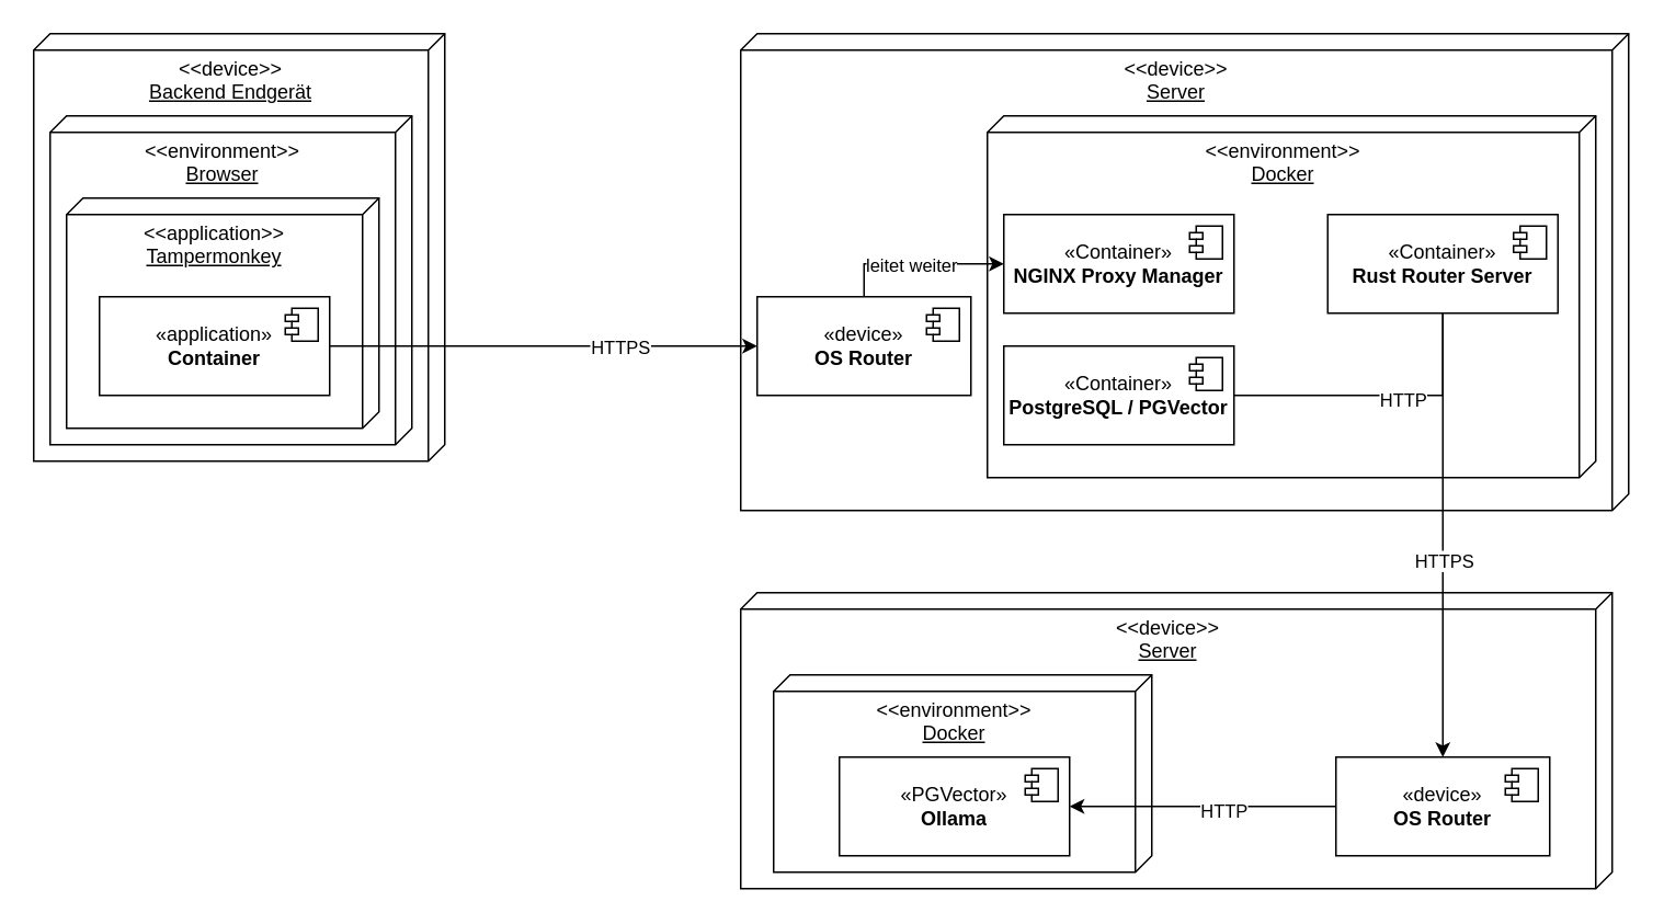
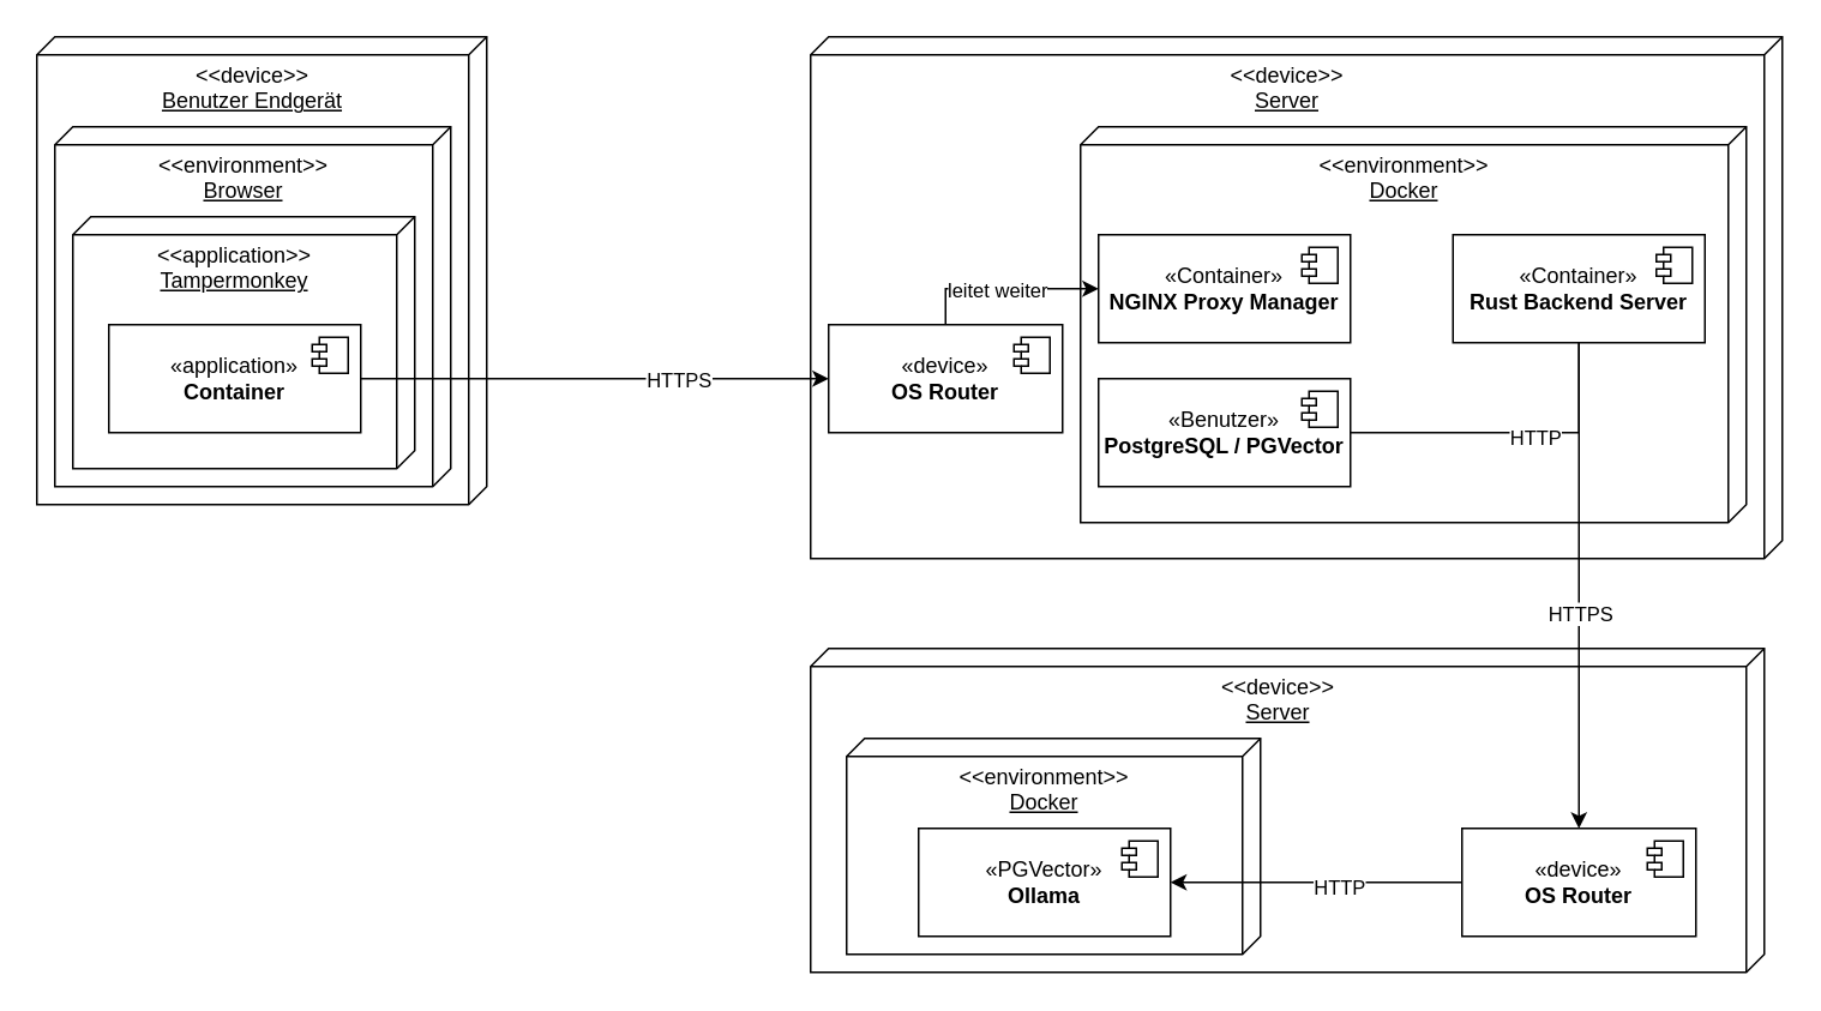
- <mxCell id="2" value="&amp;lt;&amp;lt;device&amp;gt;&amp;gt;&lt;div&gt;&lt;u&gt;Backend Endgerät&lt;/u&gt;&lt;/div&gt;" style="verticalAlign=top;align=center;spacingTop=8;spacingLeft=2;spacingRight=12;shape=cube;size=10;direction=south;fontStyle=0;html=1;whiteSpace=wrap;" parent="1" vertex="1"><mxGeometry x="20" y="20" width="250" height="260" as="geometry" /></mxCell>
+ <mxCell id="2" value="&amp;lt;&amp;lt;device&amp;gt;&amp;gt;&lt;div&gt;&lt;u&gt;Benutzer Endgerät&lt;/u&gt;&lt;/div&gt;" style="verticalAlign=top;align=center;spacingTop=8;spacingLeft=2;spacingRight=12;shape=cube;size=10;direction=south;fontStyle=0;html=1;whiteSpace=wrap;" parent="1" vertex="1"><mxGeometry x="20" y="20" width="250" height="260" as="geometry" /></mxCell>
- <mxCell id="9" value="«Container»&lt;br&gt;&lt;b&gt;Rust Router Server&lt;/b&gt;" style="html=1;dropTarget=0;whiteSpace=wrap;" parent="1" vertex="1"><mxGeometry x="807" y="130" width="140" height="60" as="geometry" /></mxCell>
+ <mxCell id="9" value="«Container»&lt;br&gt;&lt;b&gt;Rust Backend Server&lt;/b&gt;" style="html=1;dropTarget=0;whiteSpace=wrap;" parent="1" vertex="1"><mxGeometry x="807" y="130" width="140" height="60" as="geometry" /></mxCell>
- <mxCell id="25" value="«Container»&lt;br&gt;&lt;b&gt;PostgreSQL / PGVector&lt;/b&gt;" style="html=1;dropTarget=0;whiteSpace=wrap;" vertex="1" parent="1"><mxGeometry x="610" y="210" width="140" height="60" as="geometry" /></mxCell>
+ <mxCell id="25" value="«Benutzer»&lt;br&gt;&lt;b&gt;PostgreSQL / PGVector&lt;/b&gt;" style="html=1;dropTarget=0;whiteSpace=wrap;" vertex="1" parent="1"><mxGeometry x="610" y="210" width="140" height="60" as="geometry" /></mxCell>
